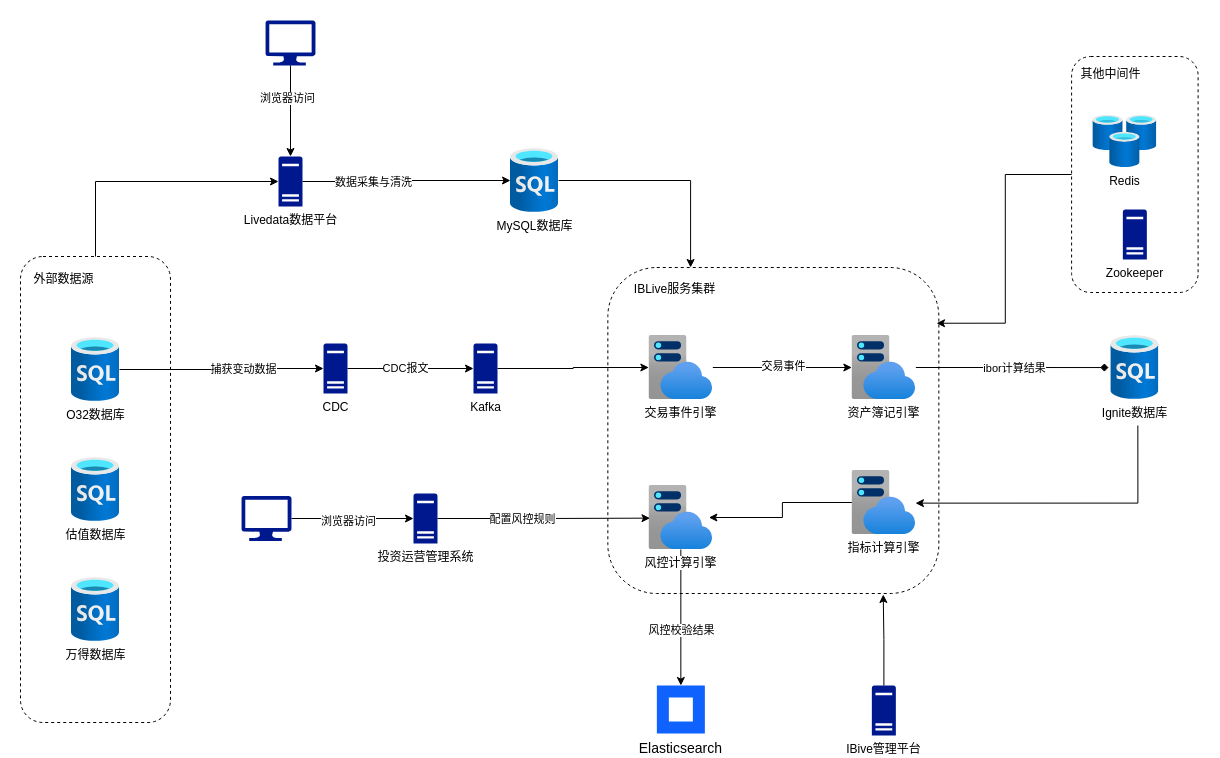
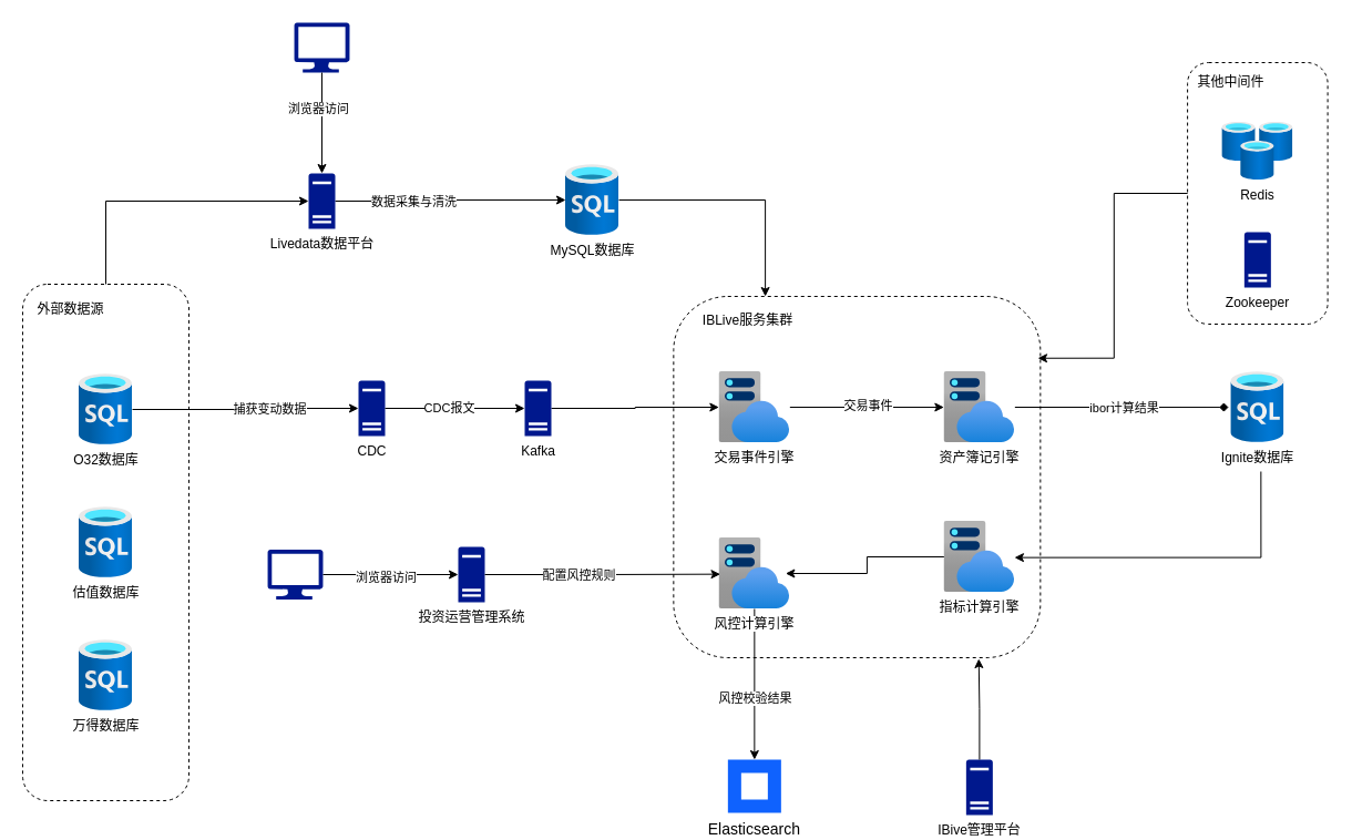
- <mxCell id="41" value="Redis" style="image;aspect=fixed;html=1;points=[];align=center;fontSize=12;image=img/lib/azure2/databases/Cache_Redis.svg;" vertex="1" parent="1"><mxGeometry x="1092.35" y="115" width="64" height="52" as="geometry" /></mxCell>
+ <mxCell id="41" value="Redis" style="image;aspect=fixed;html=1;points=[];align=center;fontSize=12;image=img/lib/azure2/databases/Cache_Redis.svg;" vertex="1" parent="1"><mxGeometry x="1102.35" y="110" width="64" height="52" as="geometry" /></mxCell>
